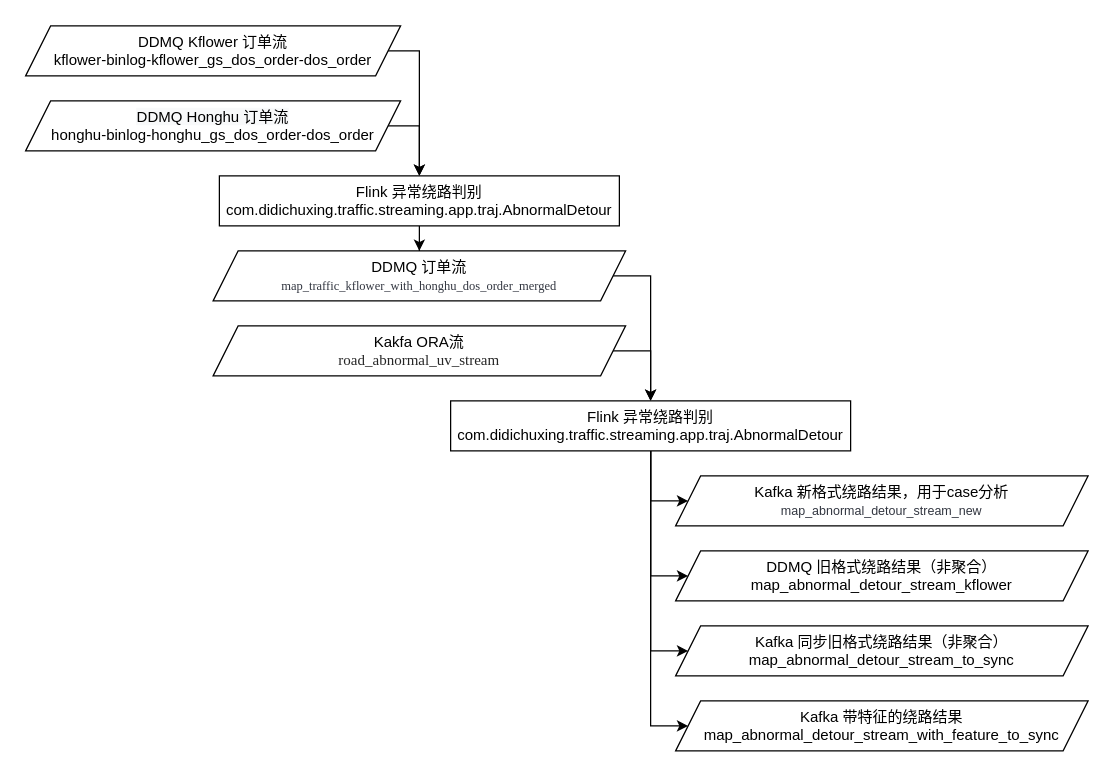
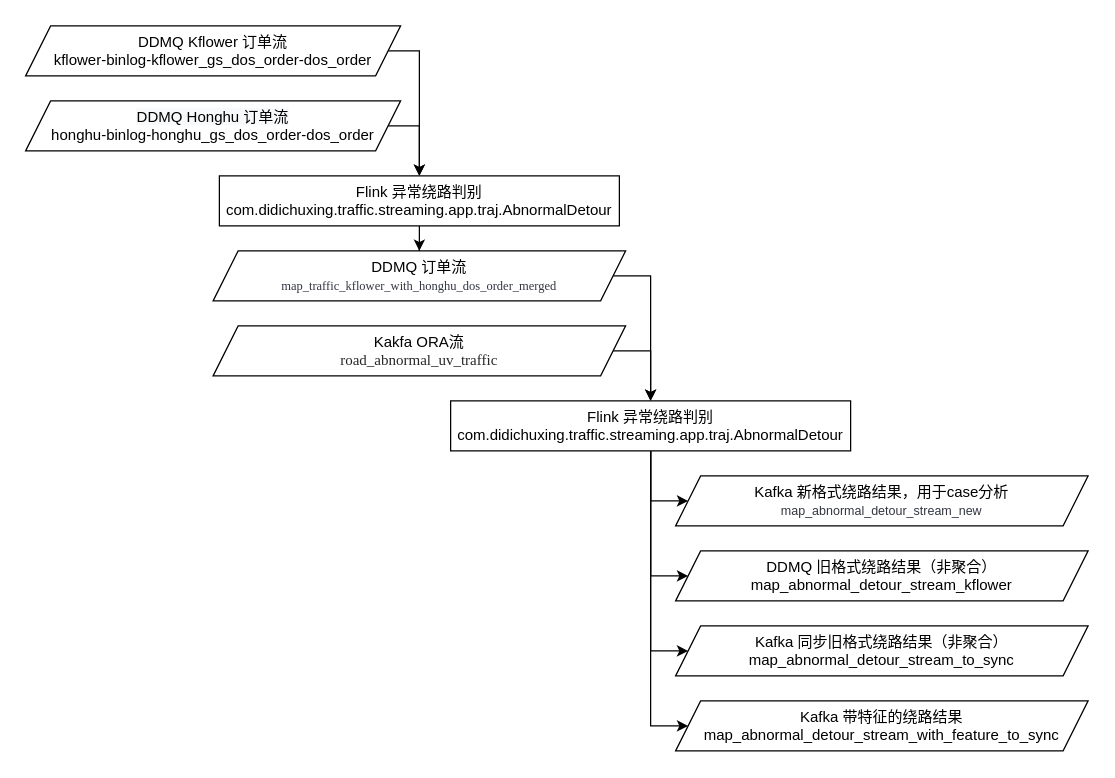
- <mxCell id="5" value="&lt;font style=&quot;&quot;&gt;Kakfa ORA流&lt;br&gt;&lt;span style=&quot;color: rgba(0, 0, 0, 0.85); font-family: PingFangSC-Regular; text-align: start; background-color: rgb(255, 255, 255);&quot;&gt;&lt;font style=&quot;font-size: 12px;&quot;&gt;road_abnormal_uv_stream&lt;/font&gt;&lt;/span&gt;&lt;br&gt;&lt;/font&gt;" style="shape=parallelogram;perimeter=parallelogramPerimeter;whiteSpace=wrap;html=1;fixedSize=1;" vertex="1" parent="1"><mxGeometry x="170" y="260" width="330" height="40" as="geometry" /></mxCell>
+ <mxCell id="5" value="&lt;font style=&quot;&quot;&gt;Kakfa ORA流&lt;br&gt;&lt;span style=&quot;color: rgba(0, 0, 0, 0.85); font-family: PingFangSC-Regular; text-align: start; background-color: rgb(255, 255, 255);&quot;&gt;&lt;font style=&quot;font-size: 12px;&quot;&gt;road_abnormal_uv_traffic&lt;/font&gt;&lt;/span&gt;&lt;br&gt;&lt;/font&gt;" style="shape=parallelogram;perimeter=parallelogramPerimeter;whiteSpace=wrap;html=1;fixedSize=1;" vertex="1" parent="1"><mxGeometry x="170" y="260" width="330" height="40" as="geometry" /></mxCell>
